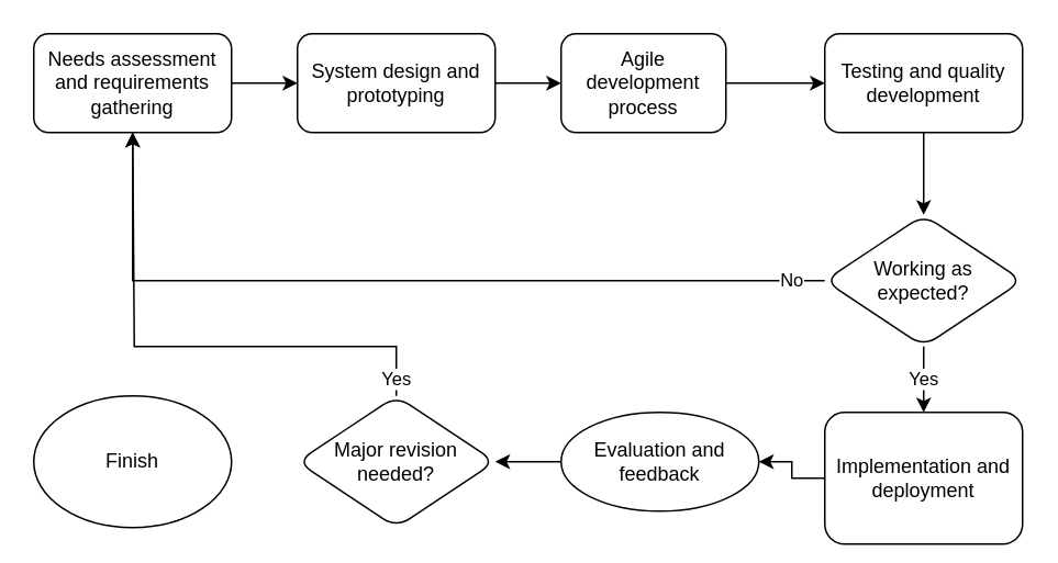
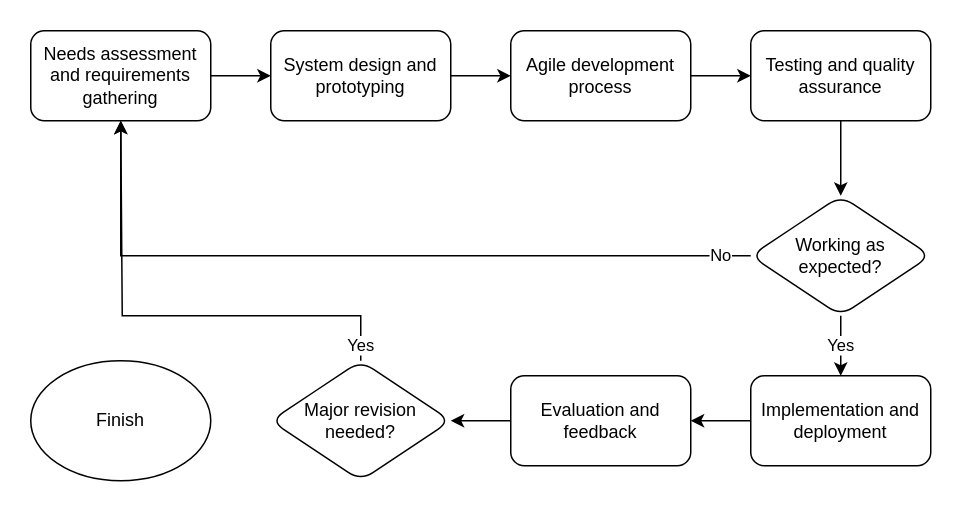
- <mxCell id="7" value="Agile development process" style="whiteSpace=wrap;html=1;rounded=1;" vertex="1" parent="1"><mxGeometry x="340" y="20" width="100" height="60" as="geometry" /></mxCell>
+ <mxCell id="7" value="Agile development process" style="whiteSpace=wrap;html=1;rounded=1;" vertex="1" parent="1"><mxGeometry x="340" y="20" width="120" height="60" as="geometry" /></mxCell>
- <mxCell id="9" value="Testing and quality development" style="whiteSpace=wrap;html=1;rounded=1;" vertex="1" parent="1"><mxGeometry x="500" y="20" width="120" height="60" as="geometry" /></mxCell>
+ <mxCell id="9" value="Testing and quality assurance" style="whiteSpace=wrap;html=1;rounded=1;" vertex="1" parent="1"><mxGeometry x="500" y="20" width="120" height="60" as="geometry" /></mxCell>
- <mxCell id="16" value="Evaluation and feedback" style="ellipse;whiteSpace=wrap;html=1;" vertex="1" parent="1"><mxGeometry x="340" y="250" width="120" height="60" as="geometry" /></mxCell>
+ <mxCell id="16" value="Evaluation and feedback" style="whiteSpace=wrap;html=1;rounded=1;" vertex="1" parent="1"><mxGeometry x="340" y="250" width="120" height="60" as="geometry" /></mxCell>
- <mxCell id="14" value="Implementation and deployment" style="whiteSpace=wrap;html=1;rounded=1;" vertex="1" parent="1"><mxGeometry x="500" y="250" width="120" height="80" as="geometry" /></mxCell>
+ <mxCell id="14" value="Implementation and deployment" style="whiteSpace=wrap;html=1;rounded=1;" vertex="1" parent="1"><mxGeometry x="500" y="250" width="120" height="60" as="geometry" /></mxCell>
